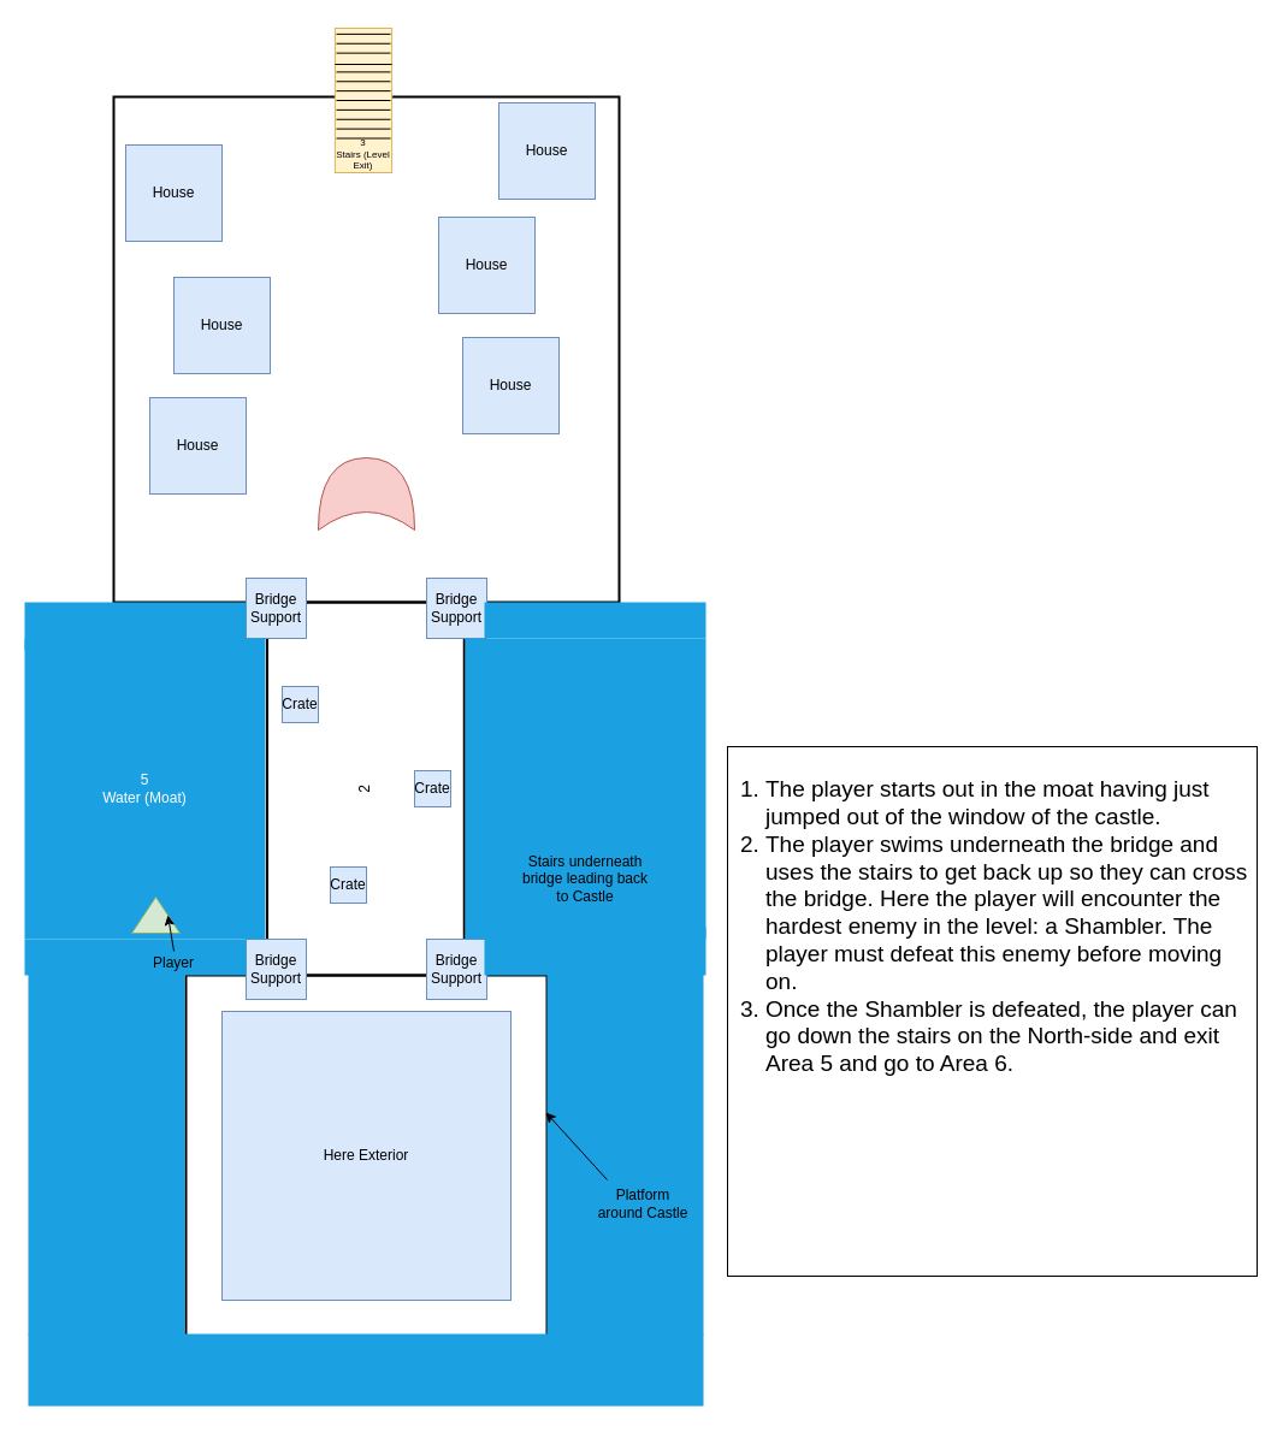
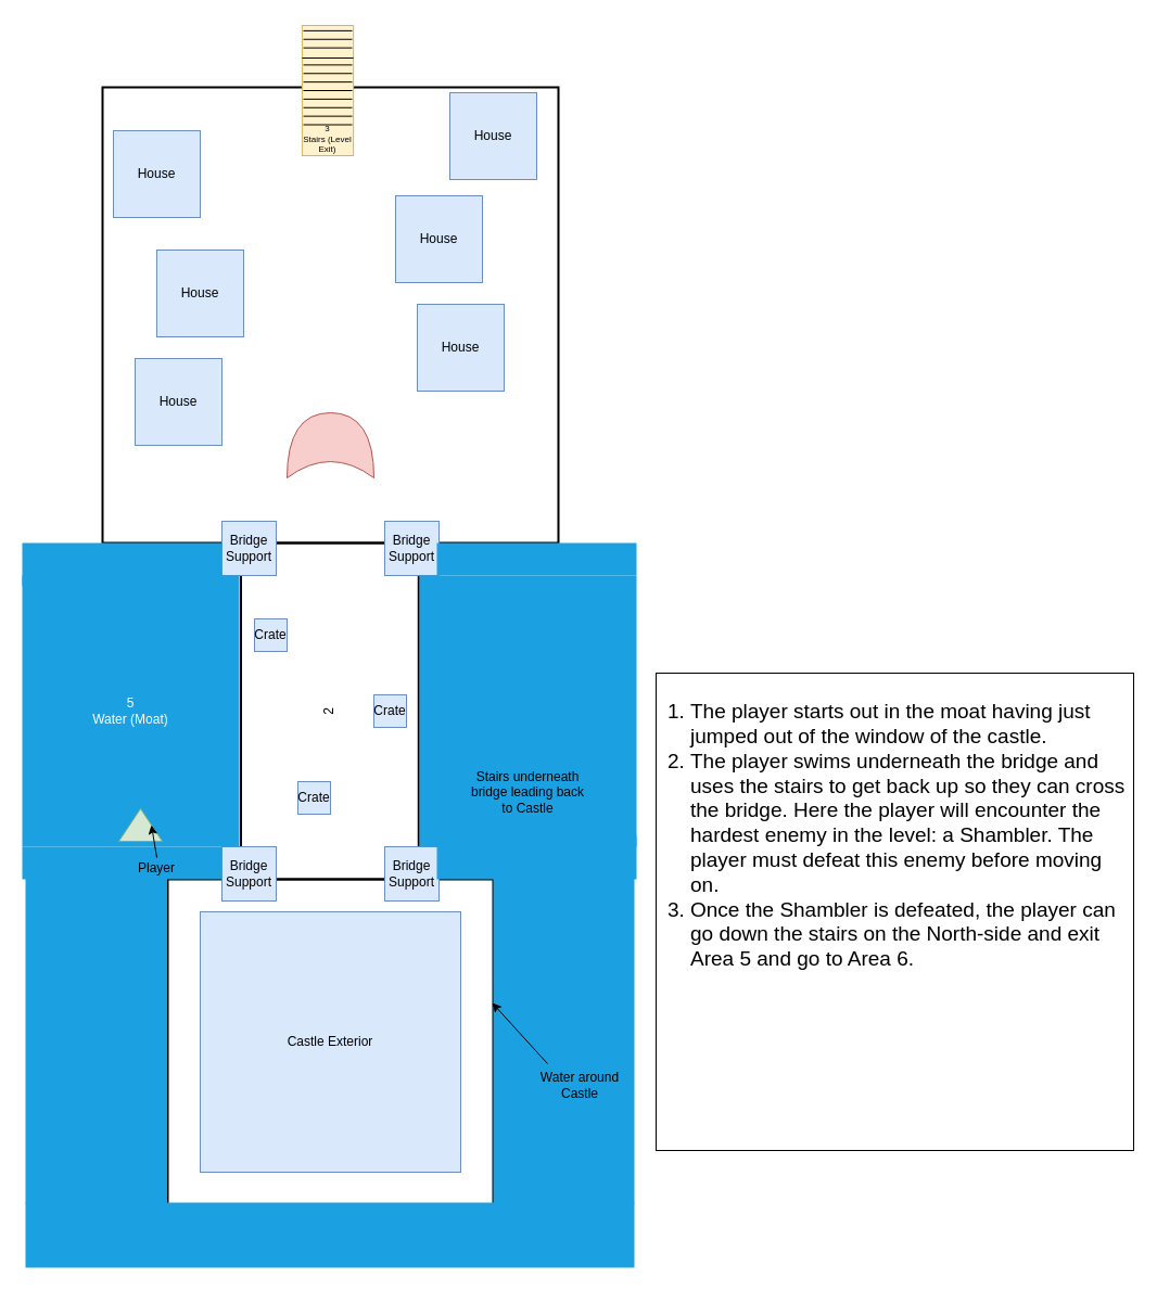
- <mxCell id="4" value="Here Exterior" style="whiteSpace=wrap;html=1;aspect=fixed;fillColor=none;strokeWidth=2;" vertex="1" parent="1"><mxGeometry x="154" y="810" width="300" height="300" as="geometry" /></mxCell>
+ <mxCell id="4" value="Castle Exterior" style="whiteSpace=wrap;html=1;aspect=fixed;fillColor=none;strokeWidth=2;" vertex="1" parent="1"><mxGeometry x="154" y="810" width="300" height="300" as="geometry" /></mxCell>
- <mxCell id="38" value="Platform around Castle" style="text;html=1;strokeColor=none;fillColor=none;align=center;verticalAlign=middle;whiteSpace=wrap;rounded=0;" vertex="1" parent="1"><mxGeometry x="494" y="990" width="80" height="20" as="geometry" /></mxCell>
+ <mxCell id="38" value="Water around Castle" style="text;html=1;strokeColor=none;fillColor=none;align=center;verticalAlign=middle;whiteSpace=wrap;rounded=0;" vertex="1" parent="1"><mxGeometry x="494" y="990" width="80" height="20" as="geometry" /></mxCell>
